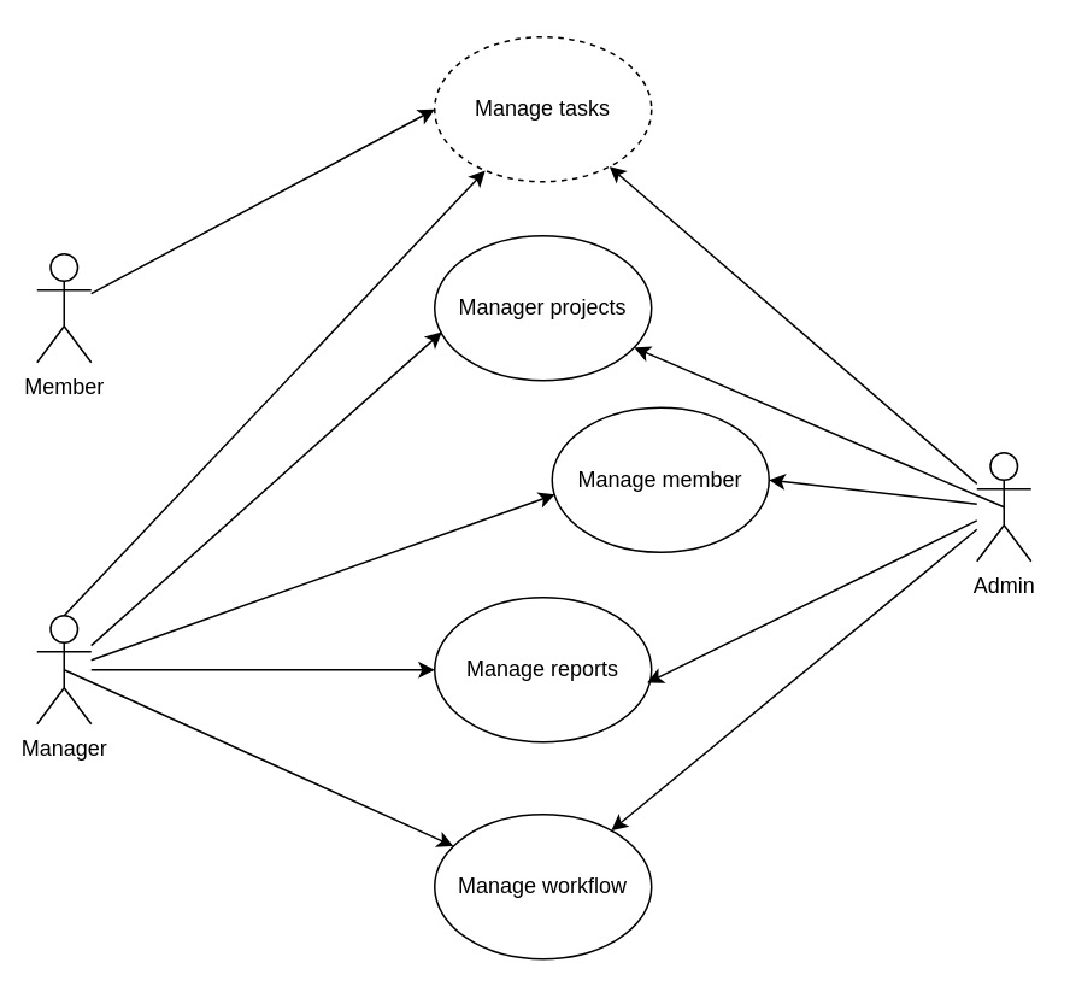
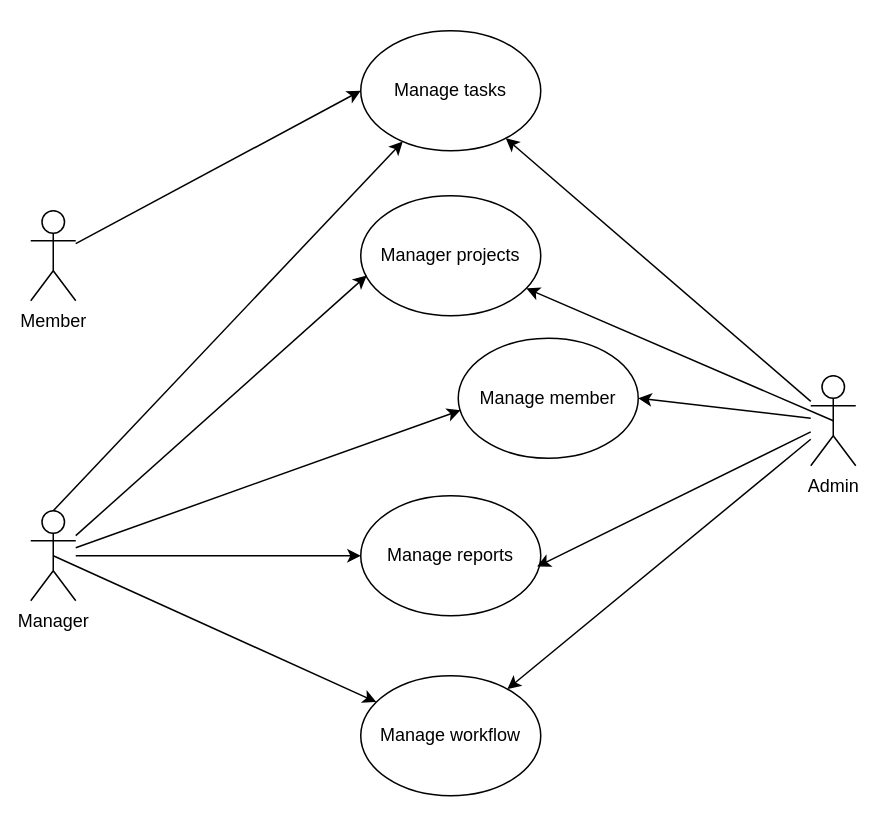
- <mxCell id="7" value="Manage tasks" style="ellipse;whiteSpace=wrap;html=1;dashed=1;" vertex="1" parent="1"><mxGeometry x="240" width="120" height="80" as="geometry" y="20" /></mxCell>
+ <mxCell id="7" value="Manage tasks" style="ellipse;whiteSpace=wrap;html=1;" vertex="1" parent="1"><mxGeometry x="240" width="120" height="80" as="geometry" y="20" /></mxCell>
